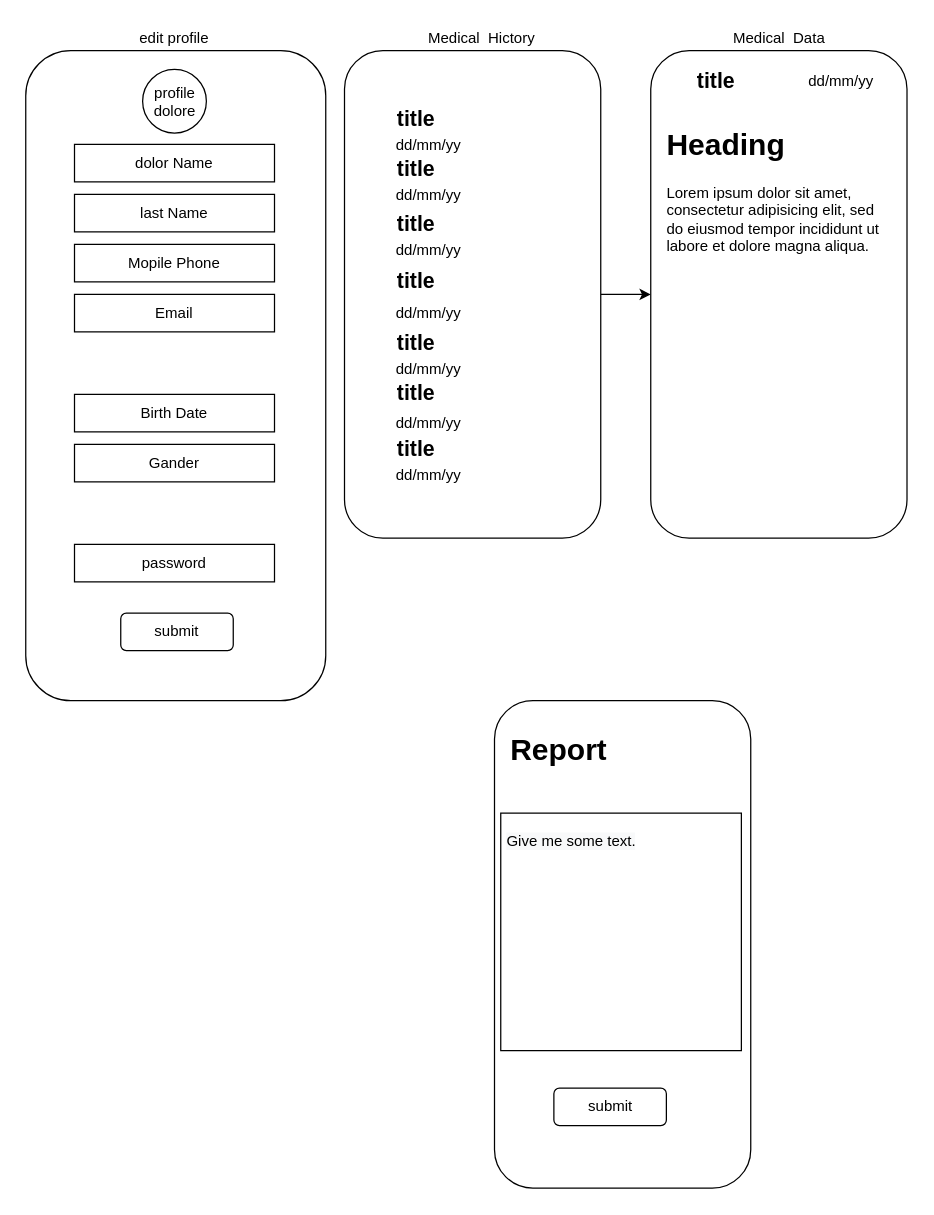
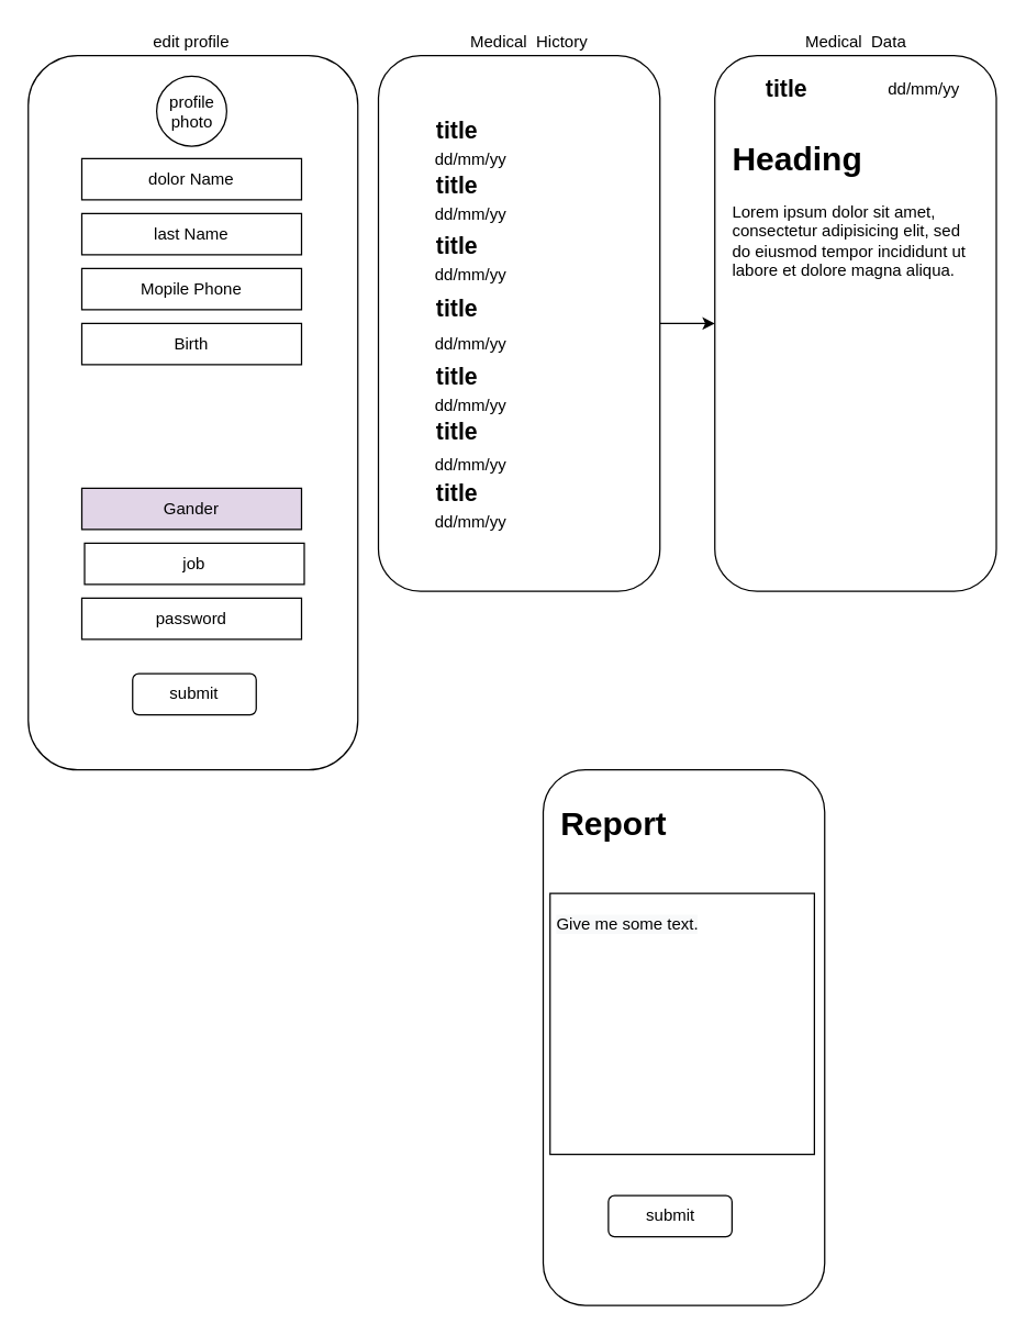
- <mxCell id="3" value="profile&lt;br&gt;dolore" style="ellipse;whiteSpace=wrap;html=1;aspect=fixed;" vertex="1" parent="1"><mxGeometry x="113.5" y="55" width="51" height="51" as="geometry" /></mxCell>
+ <mxCell id="3" value="profile&lt;br&gt;photo" style="ellipse;whiteSpace=wrap;html=1;aspect=fixed;" vertex="1" parent="1"><mxGeometry x="113.5" y="55" width="51" height="51" as="geometry" /></mxCell>
- <mxCell id="7" value="Email" style="rounded=0;whiteSpace=wrap;html=1;" vertex="1" parent="1"><mxGeometry x="59" y="235" width="160" height="30" as="geometry" /></mxCell>
+ <mxCell id="7" value="Birth" style="rounded=0;whiteSpace=wrap;html=1;" vertex="1" parent="1"><mxGeometry x="59" y="235" width="160" height="30" as="geometry" /></mxCell>
- <mxCell id="8" value="Birth Date" style="rounded=0;whiteSpace=wrap;html=1;" vertex="1" parent="1"><mxGeometry x="59" y="315" width="160" height="30" as="geometry" /></mxCell>
- <mxCell id="9" value="Gander" style="rounded=0;whiteSpace=wrap;html=1;" vertex="1" parent="1"><mxGeometry x="59" y="355" width="160" height="30" as="geometry" /></mxCell>
+ <mxCell id="9" value="Gander" style="rounded=0;whiteSpace=wrap;html=1;fillColor=#e1d5e7;" vertex="1" parent="1"><mxGeometry x="59" y="355" width="160" height="30" as="geometry" /></mxCell>
+ <mxCell id="10" value="job" style="rounded=0;whiteSpace=wrap;html=1;" vertex="1" parent="1"><mxGeometry x="61" y="395" width="160" height="30" as="geometry" /></mxCell>
